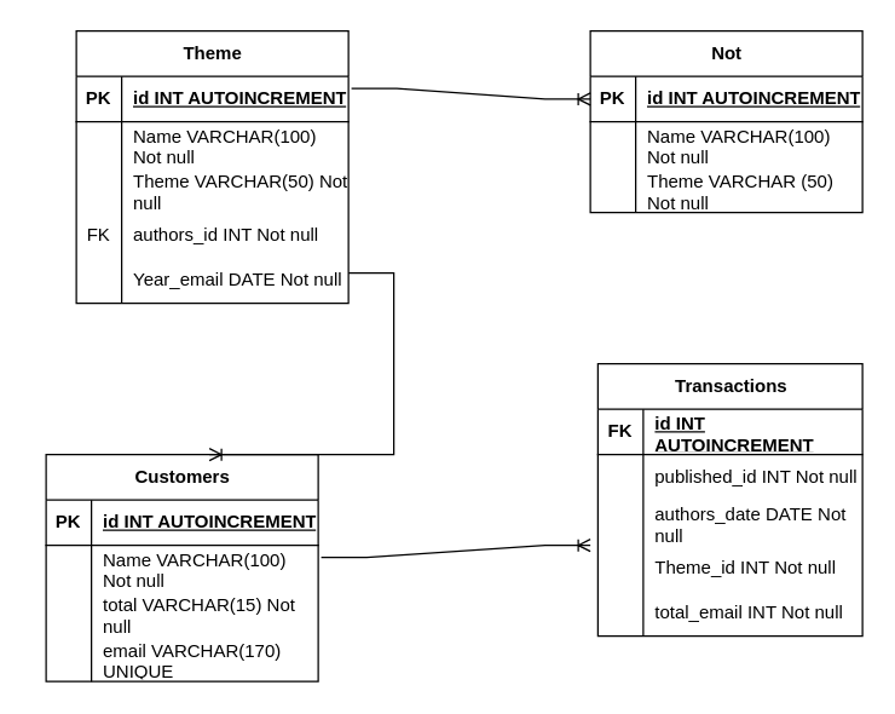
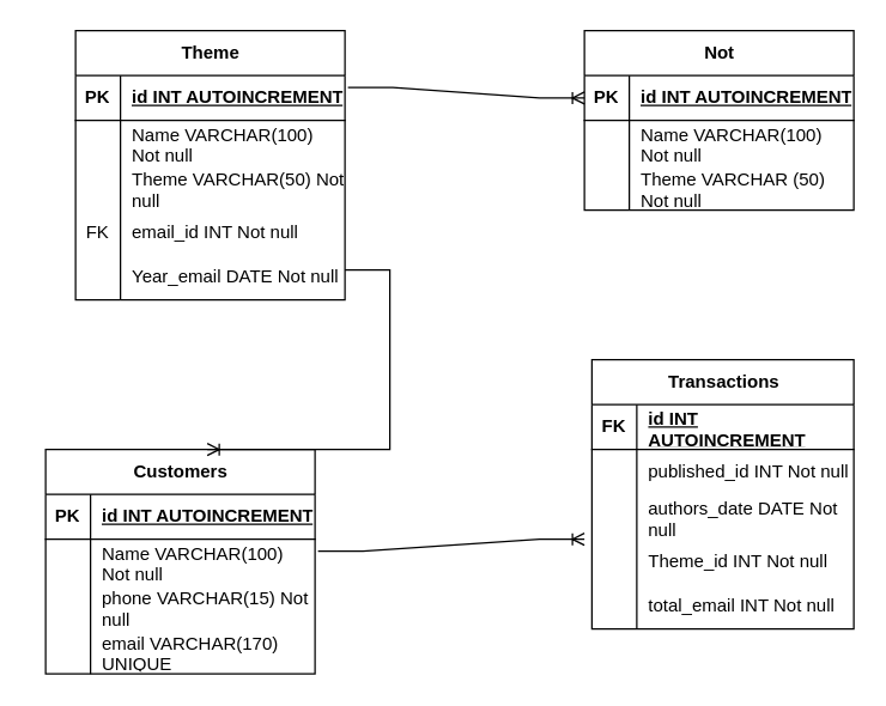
- <mxCell id="14" value="authors_id INT Not null" style="shape=partialRectangle;connectable=0;fillColor=none;top=0;left=0;bottom=0;right=0;align=left;spacingLeft=6;overflow=hidden;whiteSpace=wrap;html=1;" vertex="1" parent="12"><mxGeometry x="30" width="150" height="30" as="geometry"><mxRectangle width="150" height="30" as="alternateBounds" /></mxGeometry></mxCell>
+ <mxCell id="14" value="email_id INT Not null" style="shape=partialRectangle;connectable=0;fillColor=none;top=0;left=0;bottom=0;right=0;align=left;spacingLeft=6;overflow=hidden;whiteSpace=wrap;html=1;" vertex="1" parent="12"><mxGeometry x="30" width="150" height="30" as="geometry"><mxRectangle width="150" height="30" as="alternateBounds" /></mxGeometry></mxCell>
- <mxCell id="27" value="total VARCHAR(15) Not null" style="shape=partialRectangle;connectable=0;fillColor=none;top=0;left=0;bottom=0;right=0;align=left;spacingLeft=6;overflow=hidden;whiteSpace=wrap;html=1;" vertex="1" parent="25"><mxGeometry x="30" width="150" height="30" as="geometry"><mxRectangle width="150" height="30" as="alternateBounds" /></mxGeometry></mxCell>
+ <mxCell id="27" value="phone VARCHAR(15) Not null" style="shape=partialRectangle;connectable=0;fillColor=none;top=0;left=0;bottom=0;right=0;align=left;spacingLeft=6;overflow=hidden;whiteSpace=wrap;html=1;" vertex="1" parent="25"><mxGeometry x="30" width="150" height="30" as="geometry"><mxRectangle width="150" height="30" as="alternateBounds" /></mxGeometry></mxCell>
